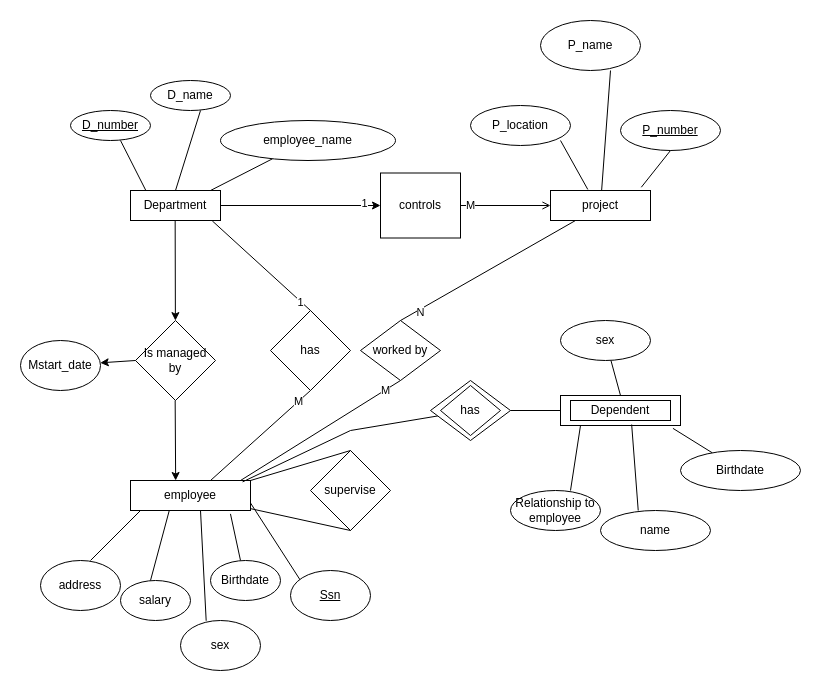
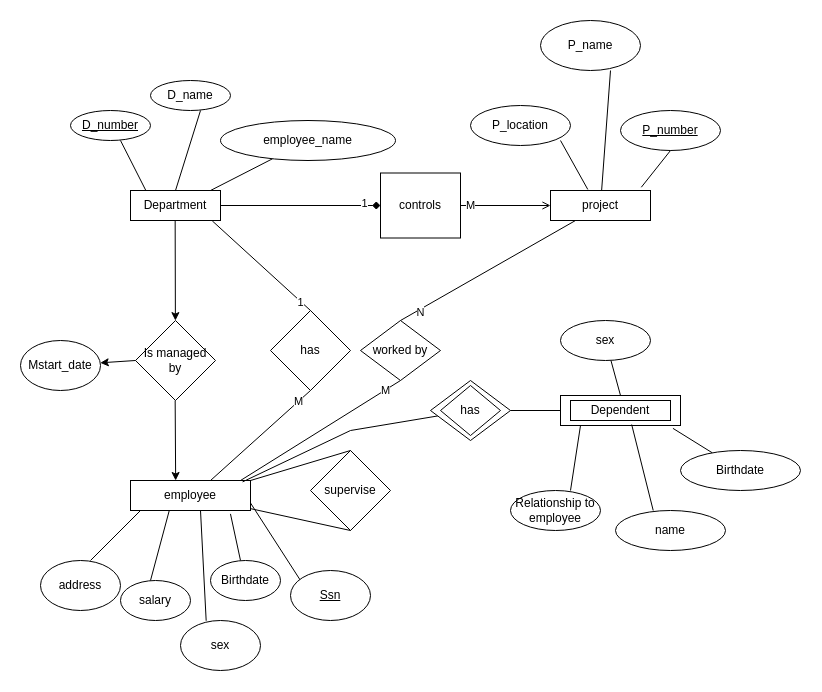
- <mxCell id="4" value="" style="endArrow=classic;html=1;rounded=0;entryX=0;entryY=0.5;entryDx=0;entryDy=0;exitX=1;exitY=0.5;exitDx=0;exitDy=0;" edge="1" parent="1" source="2" target="3"><mxGeometry width="50" height="50" relative="1" as="geometry"><mxPoint x="280" y="220" as="sourcePoint" /><mxPoint x="330" y="170" as="targetPoint" /></mxGeometry></mxCell>
+ <mxCell id="4" value="" style="endArrow=diamond;html=1;rounded=0;entryX=0;entryY=0.5;entryDx=0;entryDy=0;exitX=1;exitY=0.5;exitDx=0;exitDy=0;" edge="1" parent="1" source="2" target="3"><mxGeometry width="50" height="50" relative="1" as="geometry"><mxPoint x="280" y="220" as="sourcePoint" /><mxPoint x="330" y="170" as="targetPoint" /></mxGeometry></mxCell>
- <mxCell id="64" value="name" style="ellipse;whiteSpace=wrap;html=1;strokeColor=#000000;" vertex="1" parent="1"><mxGeometry x="600" y="510" width="110" height="40" as="geometry" /></mxCell>
+ <mxCell id="64" value="name" style="ellipse;whiteSpace=wrap;html=1;strokeColor=#000000;" vertex="1" parent="1"><mxGeometry x="615" y="510" width="110" height="40" as="geometry" /></mxCell>
